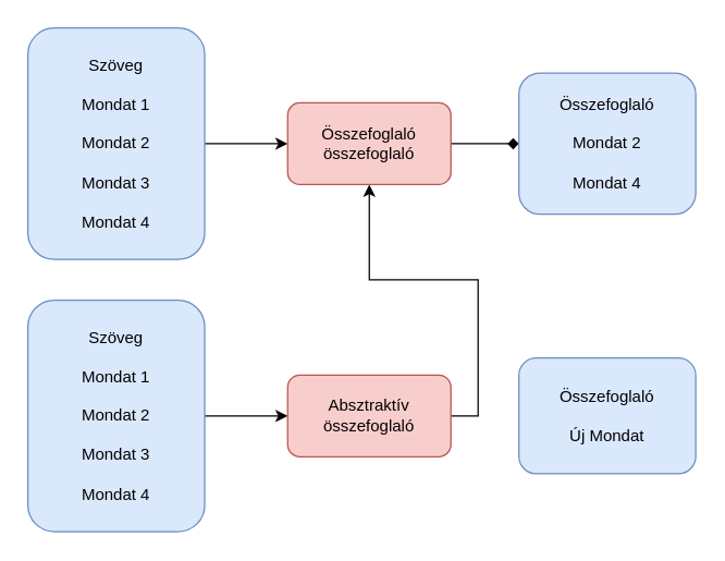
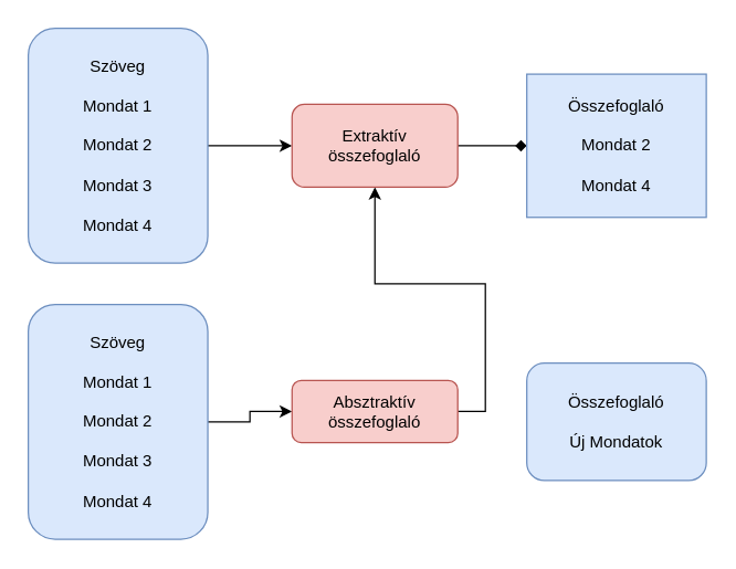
- <mxCell id="10" value="Összefoglaló&lt;br&gt;összefoglaló" style="rounded=1;whiteSpace=wrap;html=1;fillColor=#f8cecc;strokeColor=#b85450;" vertex="1" parent="1"><mxGeometry x="211" y="75" width="120" height="60" as="geometry" /></mxCell>
+ <mxCell id="10" value="Extraktív&lt;br&gt;összefoglaló" style="rounded=1;whiteSpace=wrap;html=1;fillColor=#f8cecc;strokeColor=#b85450;" vertex="1" parent="1"><mxGeometry x="211" y="75" width="120" height="60" as="geometry" /></mxCell>
- <mxCell id="11" value="Összefoglaló&lt;br&gt;&lt;br&gt;Mondat 2&lt;br&gt;&lt;br&gt;Mondat 4" style="rounded=1;whiteSpace=wrap;html=1;fillColor=#dae8fc;strokeColor=#6c8ebf;" vertex="1" parent="1"><mxGeometry x="381" y="53.13" width="130" height="103.75" as="geometry" /></mxCell>
+ <mxCell id="11" value="Összefoglaló&lt;br&gt;&lt;br&gt;Mondat 2&lt;br&gt;&lt;br&gt;Mondat 4" style="whiteSpace=wrap;html=1;fillColor=#dae8fc;strokeColor=#6c8ebf;rounded=0;" vertex="1" parent="1"><mxGeometry x="381" y="53.13" width="130" height="103.75" as="geometry" /></mxCell>
- <mxCell id="5" value="Absztraktív&lt;br&gt;összefoglaló" style="rounded=1;whiteSpace=wrap;html=1;fillColor=#f8cecc;strokeColor=#b85450;" vertex="1" parent="1"><mxGeometry x="211" y="275" width="120" height="60" as="geometry" /></mxCell>
+ <mxCell id="5" value="Absztraktív&lt;br&gt;összefoglaló" style="rounded=1;whiteSpace=wrap;html=1;fillColor=#f8cecc;strokeColor=#b85450;" vertex="1" parent="1"><mxGeometry x="211" y="275" width="120" height="45" as="geometry" /></mxCell>
- <mxCell id="6" value="Összefoglaló&lt;br&gt;&lt;br&gt;Új Mondat" style="rounded=1;whiteSpace=wrap;html=1;fillColor=#dae8fc;strokeColor=#6c8ebf;" vertex="1" parent="1"><mxGeometry x="381" y="262.5" width="130" height="85" as="geometry" /></mxCell>
+ <mxCell id="6" value="Összefoglaló&lt;br&gt;&lt;br&gt;Új Mondatok" style="rounded=1;whiteSpace=wrap;html=1;fillColor=#dae8fc;strokeColor=#6c8ebf;" vertex="1" parent="1"><mxGeometry x="381" y="262.5" width="130" height="85" as="geometry" /></mxCell>
